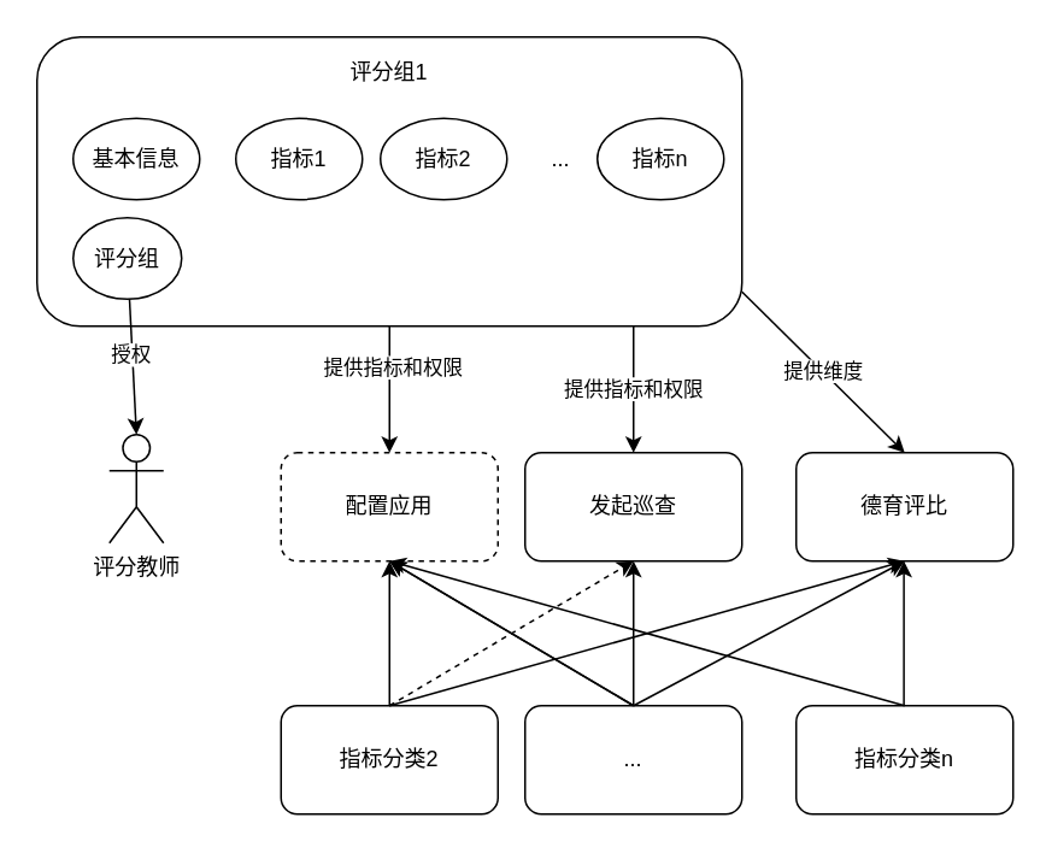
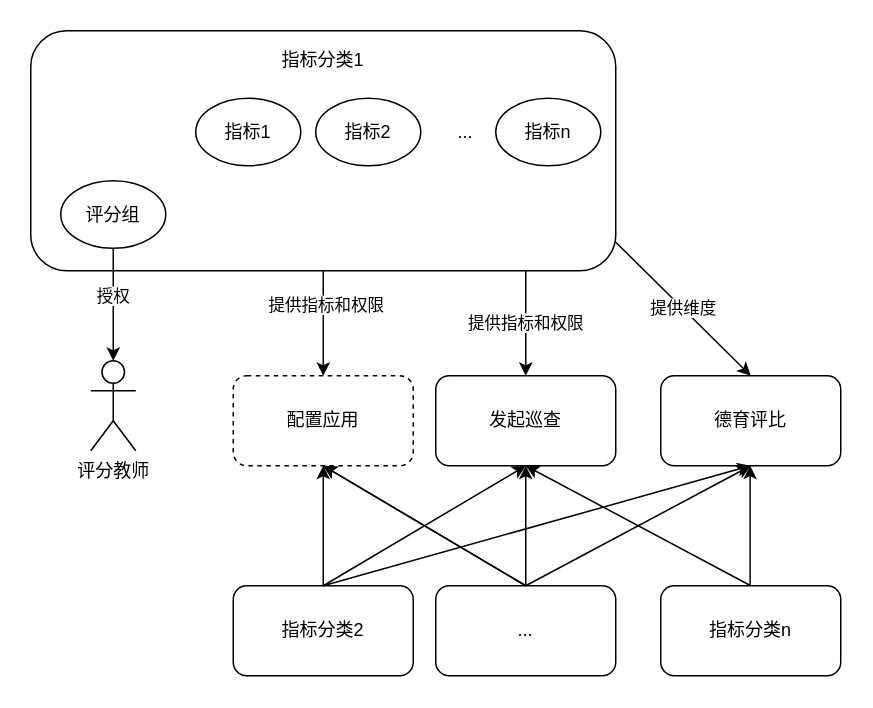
- <mxCell id="3" value="评分组1" style="text;html=1;strokeColor=none;fillColor=none;align=center;verticalAlign=middle;whiteSpace=wrap;rounded=0;" parent="1" vertex="1"><mxGeometry x="160" y="30" width="110" height="20" as="geometry" /></mxCell>
+ <mxCell id="3" value="指标分类1" style="text;html=1;strokeColor=none;fillColor=none;align=center;verticalAlign=middle;whiteSpace=wrap;rounded=0;" parent="1" vertex="1"><mxGeometry x="160" y="30" width="110" height="20" as="geometry" /></mxCell>
- <mxCell id="8" value="基本信息" style="ellipse;whiteSpace=wrap;html=1;" parent="1" vertex="1"><mxGeometry x="40" y="65" width="70" height="45" as="geometry" /></mxCell>
- <mxCell id="9" value="评分组" style="ellipse;whiteSpace=wrap;html=1;" parent="1" vertex="1"><mxGeometry x="40" y="120" width="60" height="45" as="geometry" /></mxCell>
+ <mxCell id="9" value="评分组" style="ellipse;whiteSpace=wrap;html=1;" parent="1" vertex="1"><mxGeometry x="40" y="120" width="70" height="45" as="geometry" /></mxCell>
+ <mxCell id="31" value="" style="endArrow=classic;html=1;exitX=0.5;exitY=0;exitDx=0;exitDy=0;entryX=0.5;entryY=1;entryDx=0;entryDy=0;" parent="1" source="21" target="17" edge="1"><mxGeometry width="50" height="50" relative="1" as="geometry"><mxPoint x="295" y="470" as="sourcePoint" /><mxPoint x="295" y="390" as="targetPoint" /></mxGeometry></mxCell>
- <mxCell id="26" value="" style="endArrow=classic;html=1;entryX=0.5;entryY=1;entryDx=0;entryDy=0;exitX=0.5;exitY=0;exitDx=0;exitDy=0;dashed=1;" parent="1" source="20" target="17" edge="1"><mxGeometry width="50" height="50" relative="1" as="geometry"><mxPoint x="274" y="410" as="sourcePoint" /><mxPoint x="274" y="330" as="targetPoint" /></mxGeometry></mxCell>
+ <mxCell id="26" value="" style="endArrow=classic;html=1;entryX=0.5;entryY=1;entryDx=0;entryDy=0;exitX=0.5;exitY=0;exitDx=0;exitDy=0;" parent="1" source="20" target="17" edge="1"><mxGeometry width="50" height="50" relative="1" as="geometry"><mxPoint x="274" y="410" as="sourcePoint" /><mxPoint x="274" y="330" as="targetPoint" /></mxGeometry></mxCell>
- <mxCell id="32" value="" style="endArrow=classic;html=1;entryX=0.5;entryY=1;entryDx=0;entryDy=0;exitX=0.5;exitY=0;exitDx=0;exitDy=0;" parent="1" source="21" target="13" edge="1"><mxGeometry width="50" height="50" relative="1" as="geometry"><mxPoint x="305" y="480" as="sourcePoint" /><mxPoint x="305" y="400" as="targetPoint" /></mxGeometry></mxCell>
